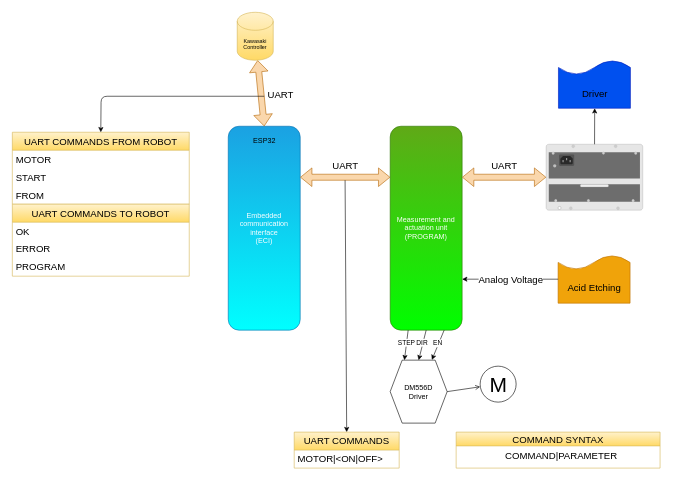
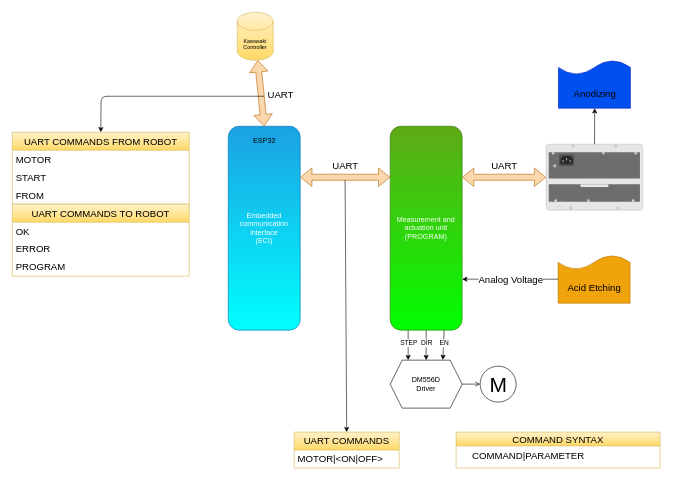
- <mxCell id="26" value="Driver" style="text;html=1;align=center;verticalAlign=middle;resizable=0;points=[];autosize=1;strokeColor=none;fillColor=none;fontSize=16;" parent="24" vertex="1"><mxGeometry x="15" y="40.0" width="90" height="30" as="geometry" /></mxCell>
+ <mxCell id="26" value="Anodizing" style="text;html=1;align=center;verticalAlign=middle;resizable=0;points=[];autosize=1;strokeColor=none;fillColor=none;fontSize=16;" parent="24" vertex="1"><mxGeometry x="15" y="40.0" width="90" height="30" as="geometry" /></mxCell>
- <mxCell id="9" value="DM556D&lt;br&gt;Driver" style="shape=hexagon;perimeter=hexagonPerimeter2;whiteSpace=wrap;html=1;fixedSize=1;fillColor=none;gradientColor=none;" parent="1" vertex="1"><mxGeometry x="650" y="600" width="95" height="105" as="geometry" /></mxCell>
+ <mxCell id="9" value="DM556D&lt;br&gt;Driver" style="shape=hexagon;perimeter=hexagonPerimeter2;whiteSpace=wrap;html=1;fixedSize=1;fillColor=none;gradientColor=none;" parent="1" vertex="1"><mxGeometry x="650" y="600" width="120" height="80" as="geometry" /></mxCell>
- <mxCell id="38" value="COMMAND|PARAMETER" style="text;html=1;align=center;verticalAlign=middle;resizable=0;points=[];autosize=1;strokeColor=none;fillColor=none;fontSize=16;" parent="37" vertex="1"><mxGeometry x="70" y="25" width="210" height="30" as="geometry" /></mxCell>
+ <mxCell id="38" value="COMMAND|PARAMETER" style="text;html=1;align=center;verticalAlign=middle;resizable=0;points=[];autosize=1;strokeColor=none;fillColor=none;fontSize=16;" parent="37" vertex="1"><mxGeometry x="15" y="25" width="210" height="30" as="geometry" /></mxCell>
